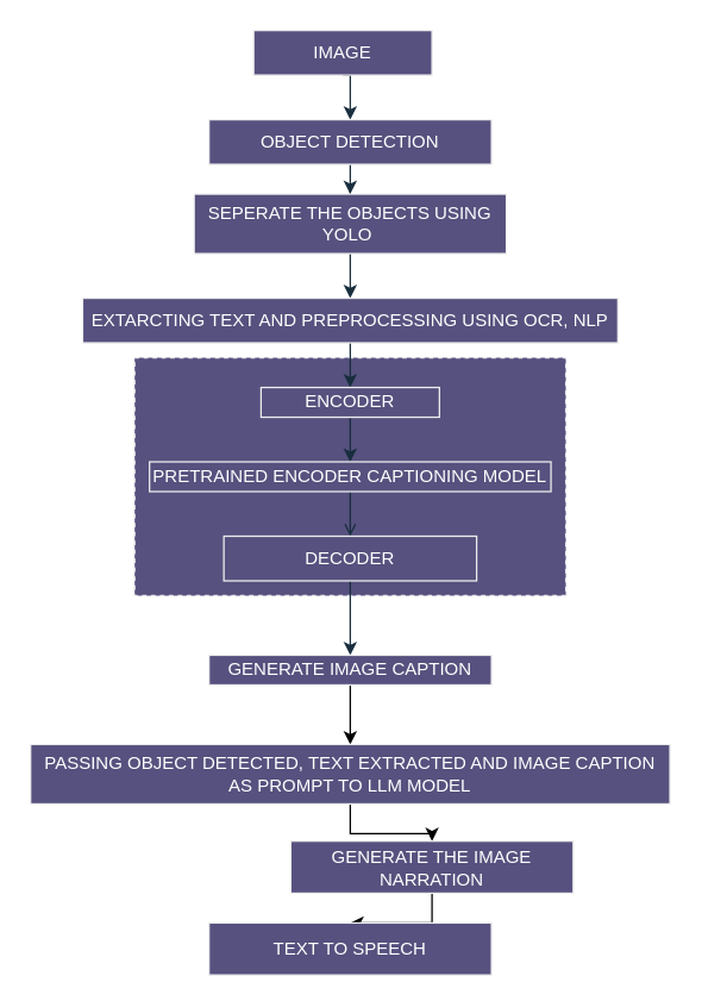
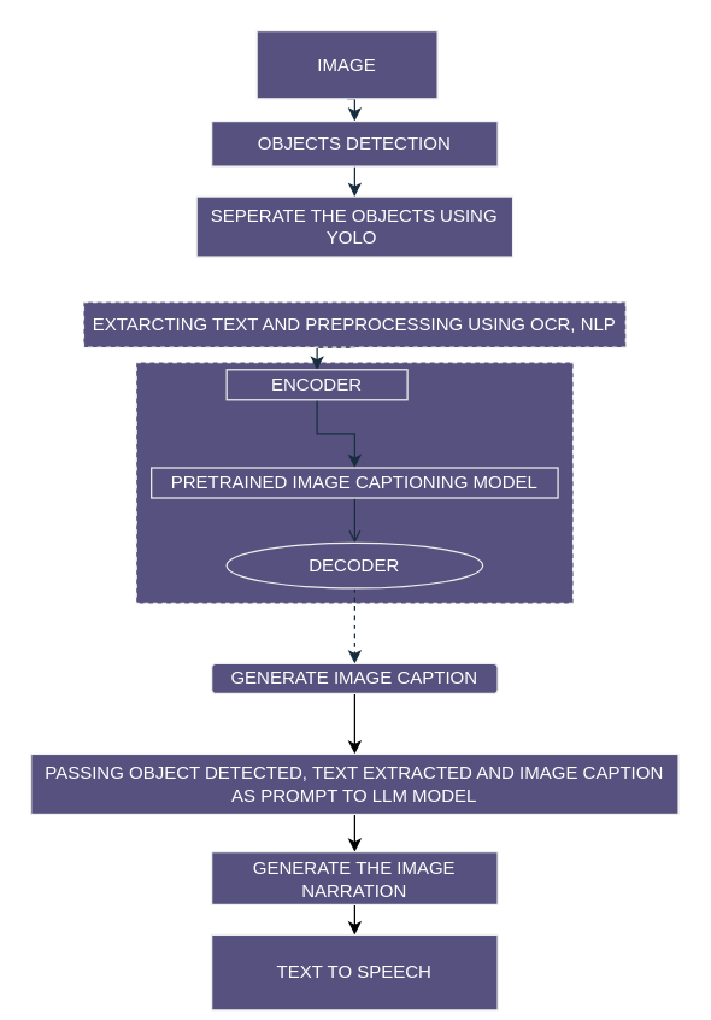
- <mxCell id="4" value="IMAGE" style="rounded=0;whiteSpace=wrap;html=1;labelBackgroundColor=none;fillColor=#56517E;strokeColor=#EEEEEE;fontColor=#FFFFFF;" parent="1" vertex="1"><mxGeometry x="170" y="20" width="120" height="30" as="geometry" /></mxCell>
+ <mxCell id="4" value="IMAGE" style="rounded=0;whiteSpace=wrap;html=1;labelBackgroundColor=none;fillColor=#56517E;strokeColor=#EEEEEE;fontColor=#FFFFFF;" parent="1" vertex="1"><mxGeometry x="170" y="20" width="120" height="45" as="geometry" /></mxCell>
- <mxCell id="6" value="OBJECT DETECTION" style="rounded=0;whiteSpace=wrap;html=1;labelBackgroundColor=none;fillColor=#56517E;strokeColor=#EEEEEE;fontColor=#FFFFFF;" parent="1" vertex="1"><mxGeometry x="140" y="80" width="190" height="30" as="geometry" /></mxCell>
+ <mxCell id="6" value="OBJECTS DETECTION" style="rounded=0;whiteSpace=wrap;html=1;labelBackgroundColor=none;fillColor=#56517E;strokeColor=#EEEEEE;fontColor=#FFFFFF;" parent="1" vertex="1"><mxGeometry x="140" y="80" width="190" height="30" as="geometry" /></mxCell>
- <mxCell id="7" style="edgeStyle=orthogonalEdgeStyle;rounded=0;orthogonalLoop=1;jettySize=auto;html=1;exitX=0.5;exitY=1;exitDx=0;exitDy=0;entryX=0.5;entryY=0;entryDx=0;entryDy=0;labelBackgroundColor=none;strokeColor=#182E3E;fontColor=default;" parent="1" source="8" target="10" edge="1"><mxGeometry relative="1" as="geometry" /></mxCell>
- <mxCell id="10" value="EXTARCTING TEXT AND PREPROCESSING USING OCR, NLP" style="rounded=0;whiteSpace=wrap;html=1;labelBackgroundColor=none;fillColor=#56517E;strokeColor=#EEEEEE;fontColor=#FFFFFF;" parent="1" vertex="1"><mxGeometry x="55" y="200" width="360" height="30" as="geometry" /></mxCell>
+ <mxCell id="10" value="EXTARCTING TEXT AND PREPROCESSING USING OCR, NLP" style="rounded=0;whiteSpace=wrap;html=1;labelBackgroundColor=none;fillColor=#56517E;strokeColor=#EEEEEE;fontColor=#FFFFFF;dashed=1;" parent="1" vertex="1"><mxGeometry x="55" y="200" width="360" height="30" as="geometry" /></mxCell>
- <mxCell id="12" value="ENCODER" style="rounded=0;whiteSpace=wrap;html=1;labelBackgroundColor=none;fillColor=#56517E;strokeColor=#EEEEEE;fontColor=#FFFFFF;" parent="1" vertex="1"><mxGeometry x="175" y="260" width="120" height="20" as="geometry" /></mxCell>
+ <mxCell id="12" value="ENCODER" style="rounded=0;whiteSpace=wrap;html=1;labelBackgroundColor=none;fillColor=#56517E;strokeColor=#EEEEEE;fontColor=#FFFFFF;" parent="1" vertex="1"><mxGeometry x="150" y="245" width="120" height="20" as="geometry" /></mxCell>
- <mxCell id="14" value="PRETRAINED ENCODER CAPTIONING MODEL" style="rounded=0;whiteSpace=wrap;html=1;labelBackgroundColor=none;fillColor=#56517E;strokeColor=#EEEEEE;fontColor=#FFFFFF;" parent="1" vertex="1"><mxGeometry x="100" y="310" width="270" height="20" as="geometry" /></mxCell>
+ <mxCell id="14" value="PRETRAINED IMAGE CAPTIONING MODEL" style="rounded=0;whiteSpace=wrap;html=1;labelBackgroundColor=none;fillColor=#56517E;strokeColor=#EEEEEE;fontColor=#FFFFFF;" parent="1" vertex="1"><mxGeometry x="100" y="310" width="270" height="20" as="geometry" /></mxCell>
- <mxCell id="16" value="DECODER" style="rounded=0;whiteSpace=wrap;html=1;labelBackgroundColor=none;fillColor=#56517E;strokeColor=#EEEEEE;fontColor=#FFFFFF;" parent="1" vertex="1"><mxGeometry x="150" y="360" width="170" height="30" as="geometry" /></mxCell>
+ <mxCell id="16" value="DECODER" style="ellipse;whiteSpace=wrap;html=1;labelBackgroundColor=none;fillColor=#56517E;strokeColor=#EEEEEE;fontColor=#FFFFFF;" parent="1" vertex="1"><mxGeometry x="150" y="360" width="170" height="30" as="geometry" /></mxCell>
- <mxCell id="15" style="edgeStyle=orthogonalEdgeStyle;rounded=0;orthogonalLoop=1;jettySize=auto;html=1;exitX=0.5;exitY=1;exitDx=0;exitDy=0;entryX=0.5;entryY=0;entryDx=0;entryDy=0;labelBackgroundColor=none;strokeColor=#182E3E;fontColor=default;" parent="1" source="16" target="18" edge="1"><mxGeometry relative="1" as="geometry" /></mxCell>
+ <mxCell id="15" style="edgeStyle=orthogonalEdgeStyle;rounded=0;orthogonalLoop=1;jettySize=auto;html=1;exitX=0.5;exitY=1;exitDx=0;exitDy=0;entryX=0.5;entryY=0;entryDx=0;entryDy=0;labelBackgroundColor=none;strokeColor=#182E3E;fontColor=default;dashed=1;" parent="1" source="16" target="18" edge="1"><mxGeometry relative="1" as="geometry" /></mxCell>
- <mxCell id="18" value="GENERATE IMAGE CAPTION" style="rounded=0;whiteSpace=wrap;html=1;labelBackgroundColor=none;fillColor=#56517E;strokeColor=#EEEEEE;fontColor=#FFFFFF;" parent="1" vertex="1"><mxGeometry x="140" y="440" width="190" height="20" as="geometry" /></mxCell>
+ <mxCell id="18" value="GENERATE IMAGE CAPTION" style="whiteSpace=wrap;html=1;labelBackgroundColor=none;fillColor=#56517E;strokeColor=#EEEEEE;fontColor=#FFFFFF;rounded=1;" parent="1" vertex="1"><mxGeometry x="140" y="440" width="190" height="20" as="geometry" /></mxCell>
- <mxCell id="22" value="GENERATE THE IMAGE NARRATION" style="rounded=0;whiteSpace=wrap;html=1;labelBackgroundColor=none;fillColor=#56517E;strokeColor=#EEEEEE;fontColor=#FFFFFF;" vertex="1" parent="1"><mxGeometry x="195" y="565" width="190" height="35" as="geometry" /></mxCell>
+ <mxCell id="22" value="GENERATE THE IMAGE NARRATION" style="rounded=0;whiteSpace=wrap;html=1;labelBackgroundColor=none;fillColor=#56517E;strokeColor=#EEEEEE;fontColor=#FFFFFF;" vertex="1" parent="1"><mxGeometry x="140" y="565" width="190" height="35" as="geometry" /></mxCell>
- <mxCell id="23" value="TEXT TO SPEECH" style="rounded=0;whiteSpace=wrap;html=1;labelBackgroundColor=none;fillColor=#56517E;strokeColor=#EEEEEE;fontColor=#FFFFFF;" vertex="1" parent="1"><mxGeometry x="140" y="620" width="190" height="35" as="geometry" /></mxCell>
+ <mxCell id="23" value="TEXT TO SPEECH" style="rounded=0;whiteSpace=wrap;html=1;labelBackgroundColor=none;fillColor=#56517E;strokeColor=#EEEEEE;fontColor=#FFFFFF;" vertex="1" parent="1"><mxGeometry x="140" y="620" width="190" height="50" as="geometry" /></mxCell>
